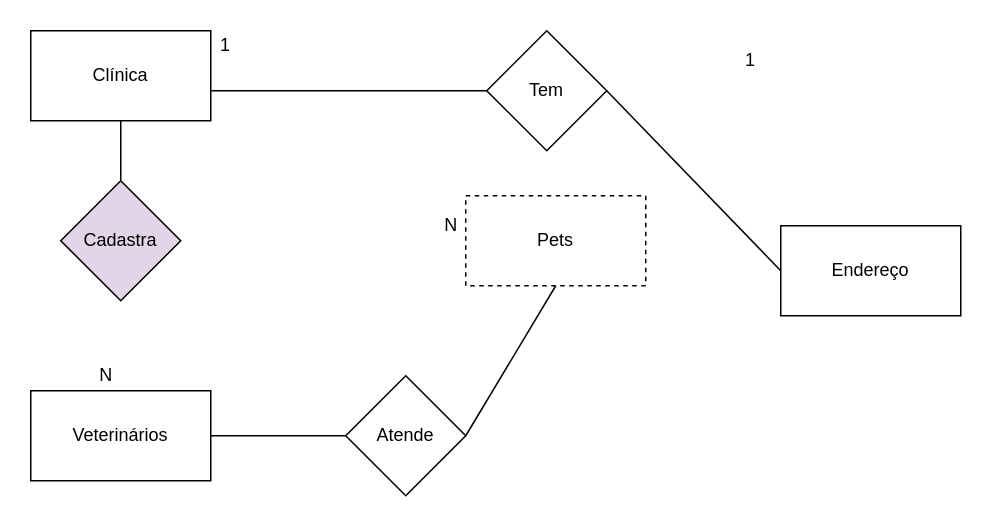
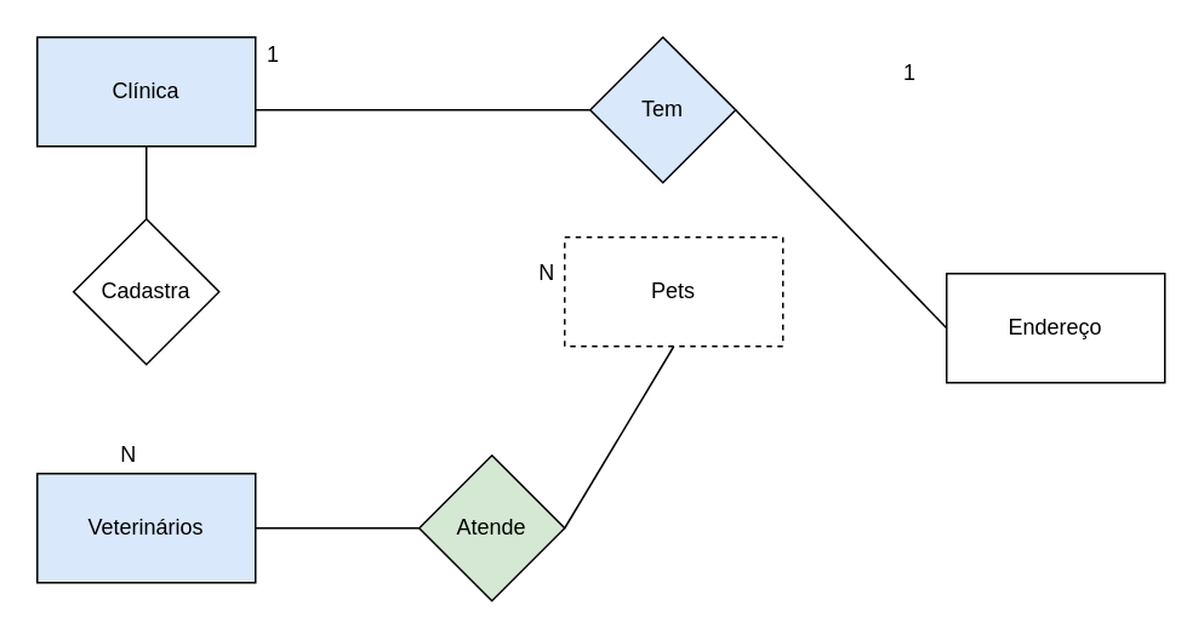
- <mxCell id="2" value="Clínica" style="rounded=0;whiteSpace=wrap;html=1;" parent="1" vertex="1"><mxGeometry x="20" y="20" width="120" height="60" as="geometry" /></mxCell>
+ <mxCell id="2" value="Clínica" style="rounded=0;whiteSpace=wrap;html=1;fillColor=#dae8fc;" parent="1" vertex="1"><mxGeometry x="20" y="20" width="120" height="60" as="geometry" /></mxCell>
- <mxCell id="3" value="Tem" style="rhombus;whiteSpace=wrap;html=1;" parent="1" vertex="1"><mxGeometry x="324" y="20" width="80" height="80" as="geometry" /></mxCell>
+ <mxCell id="3" value="Tem" style="rhombus;whiteSpace=wrap;html=1;fillColor=#dae8fc;" parent="1" vertex="1"><mxGeometry x="324" y="20" width="80" height="80" as="geometry" /></mxCell>
- <mxCell id="10" value="Cadastra" style="rhombus;whiteSpace=wrap;html=1;fillColor=#e1d5e7;" parent="1" vertex="1"><mxGeometry x="40" y="120" width="80" height="80" as="geometry" /></mxCell>
+ <mxCell id="10" value="Cadastra" style="rhombus;whiteSpace=wrap;html=1;" parent="1" vertex="1"><mxGeometry x="40" y="120" width="80" height="80" as="geometry" /></mxCell>
- <mxCell id="12" value="Veterinários" style="rounded=0;whiteSpace=wrap;html=1;" parent="1" vertex="1"><mxGeometry x="20" y="260" width="120" height="60" as="geometry" /></mxCell>
+ <mxCell id="12" value="Veterinários" style="rounded=0;whiteSpace=wrap;html=1;fillColor=#dae8fc;" parent="1" vertex="1"><mxGeometry x="20" y="260" width="120" height="60" as="geometry" /></mxCell>
- <mxCell id="13" value="Atende" style="rhombus;whiteSpace=wrap;html=1;" parent="1" vertex="1"><mxGeometry x="230" y="250" width="80" height="80" as="geometry" /></mxCell>
+ <mxCell id="13" value="Atende" style="rhombus;whiteSpace=wrap;html=1;fillColor=#d5e8d4;" parent="1" vertex="1"><mxGeometry x="230" y="250" width="80" height="80" as="geometry" /></mxCell>
